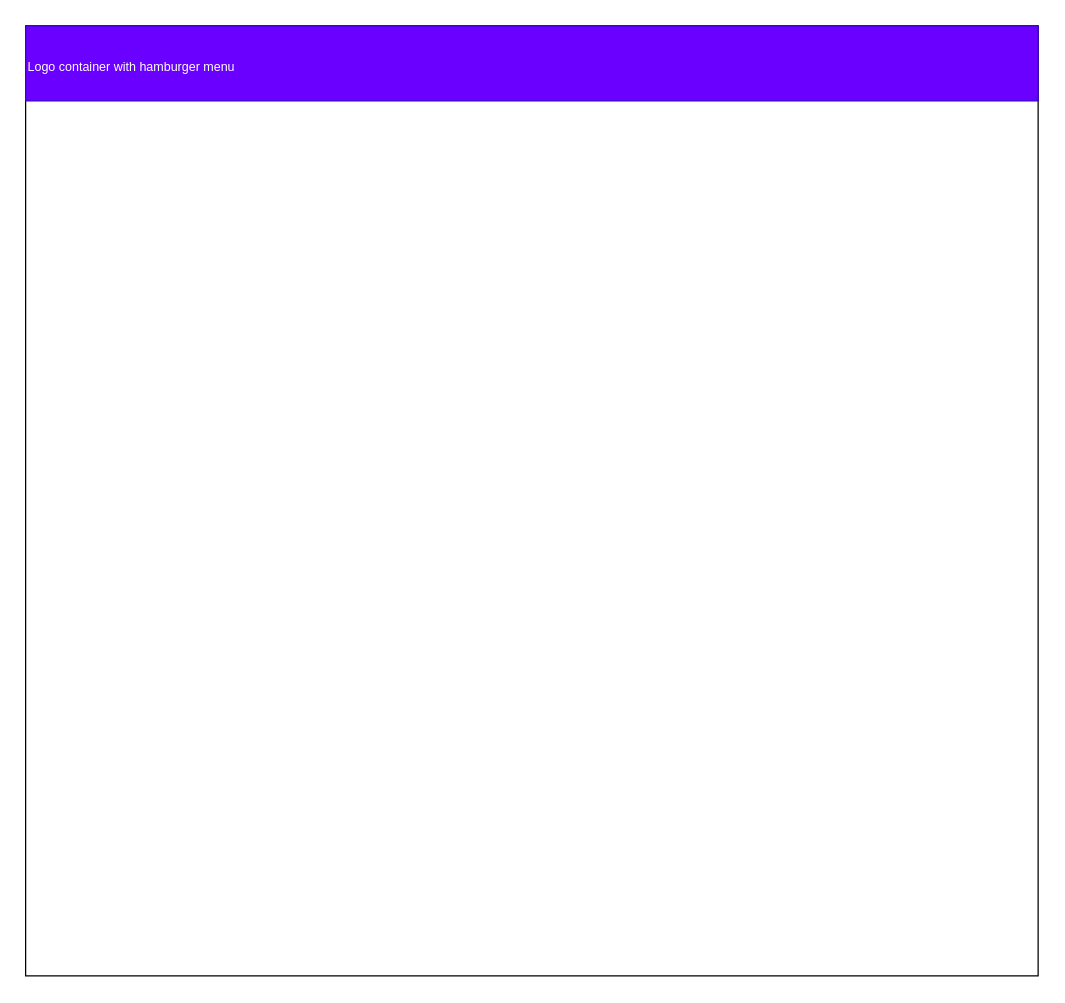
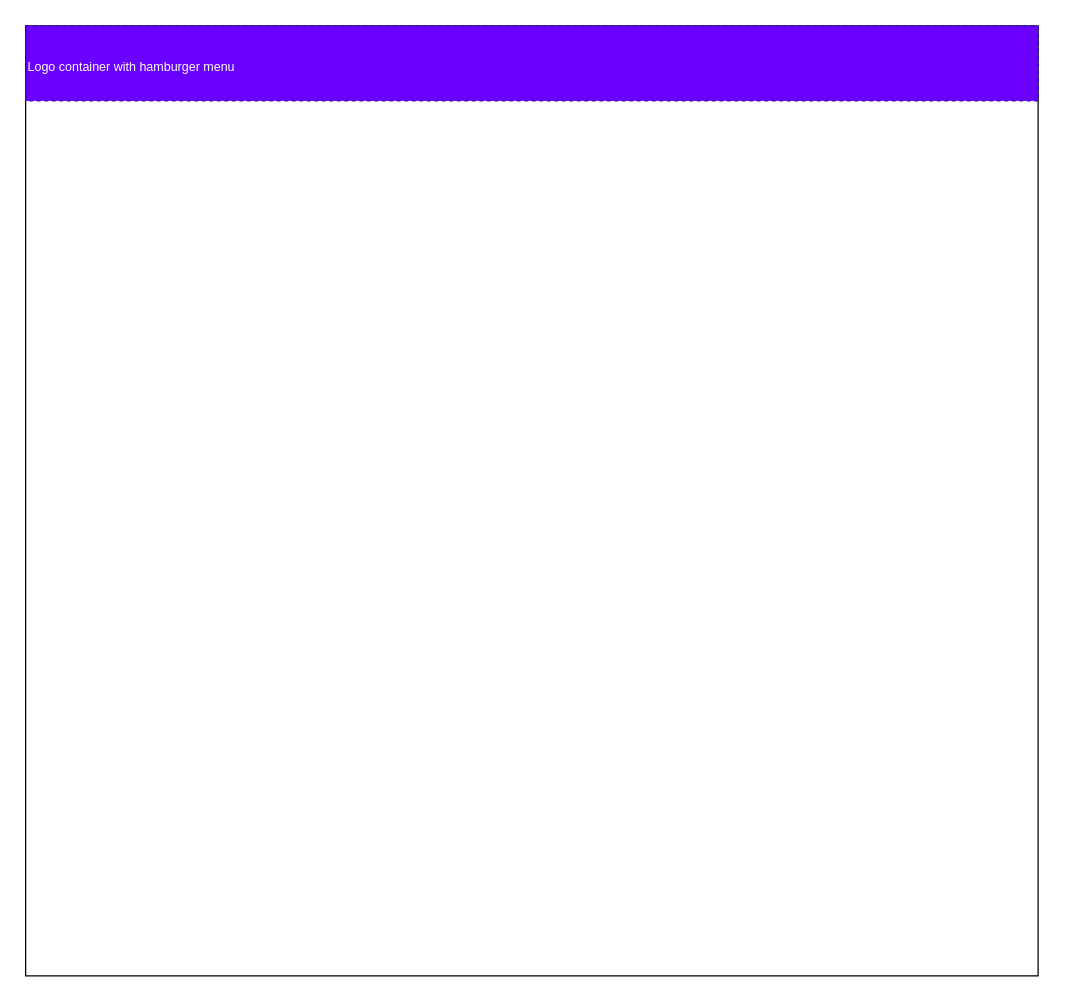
- <mxCell id="3" value="&lt;sub&gt;Logo container with hamburger menu&lt;/sub&gt;" style="rounded=0;whiteSpace=wrap;html=1;fillColor=#6a00ff;fontColor=#ffffff;strokeColor=#3700CC;align=left;" vertex="1" parent="1"><mxGeometry x="20" y="20" width="810" height="60" as="geometry" /></mxCell>
+ <mxCell id="3" value="&lt;sub&gt;Logo container with hamburger menu&lt;/sub&gt;" style="rounded=0;whiteSpace=wrap;html=1;fillColor=#6a00ff;fontColor=#ffffff;strokeColor=#3700CC;align=left;dashed=1;" vertex="1" parent="1"><mxGeometry x="20" y="20" width="810" height="60" as="geometry" /></mxCell>
